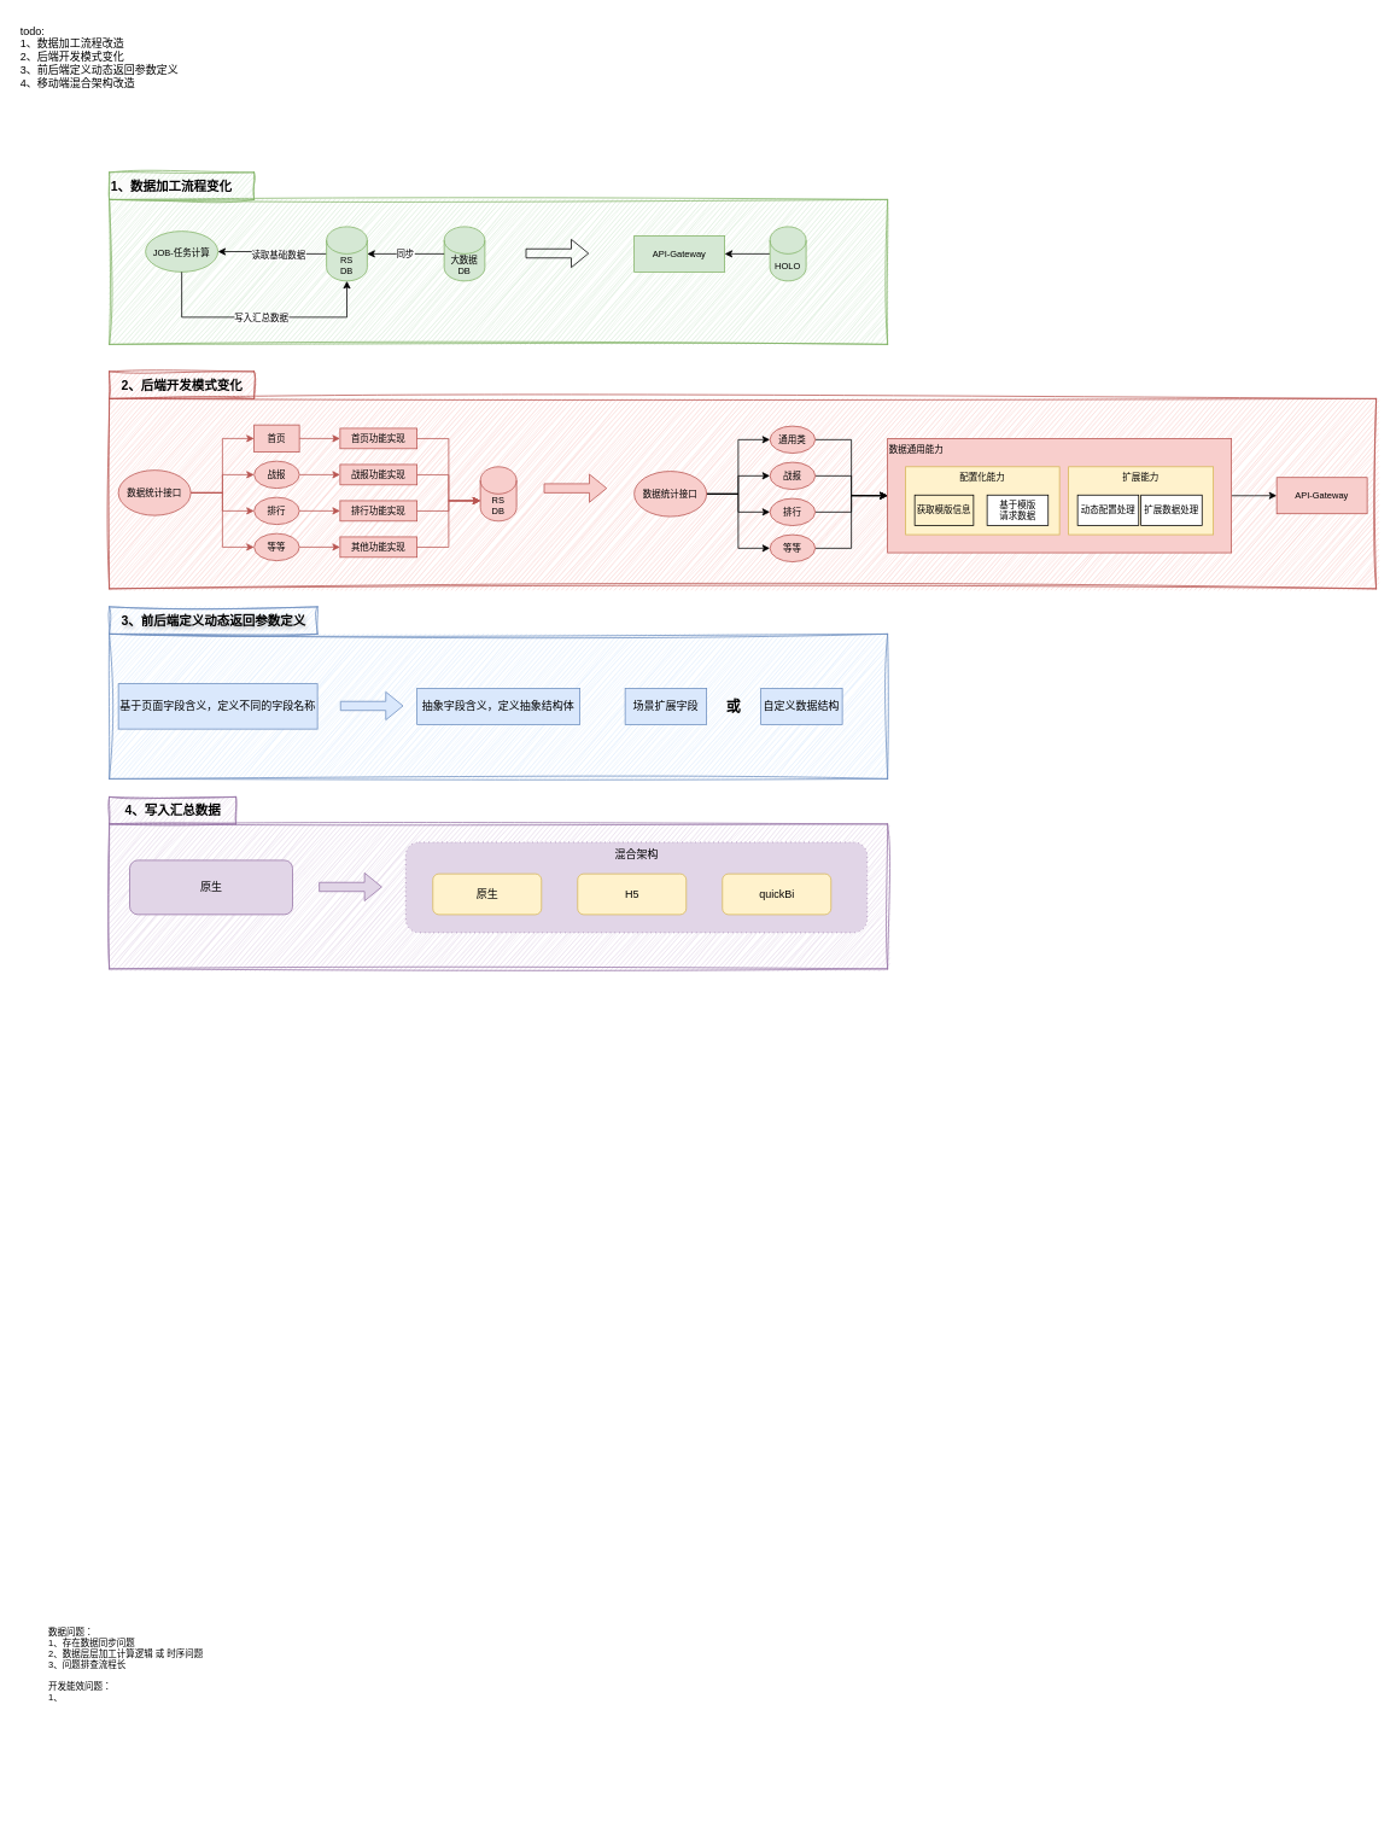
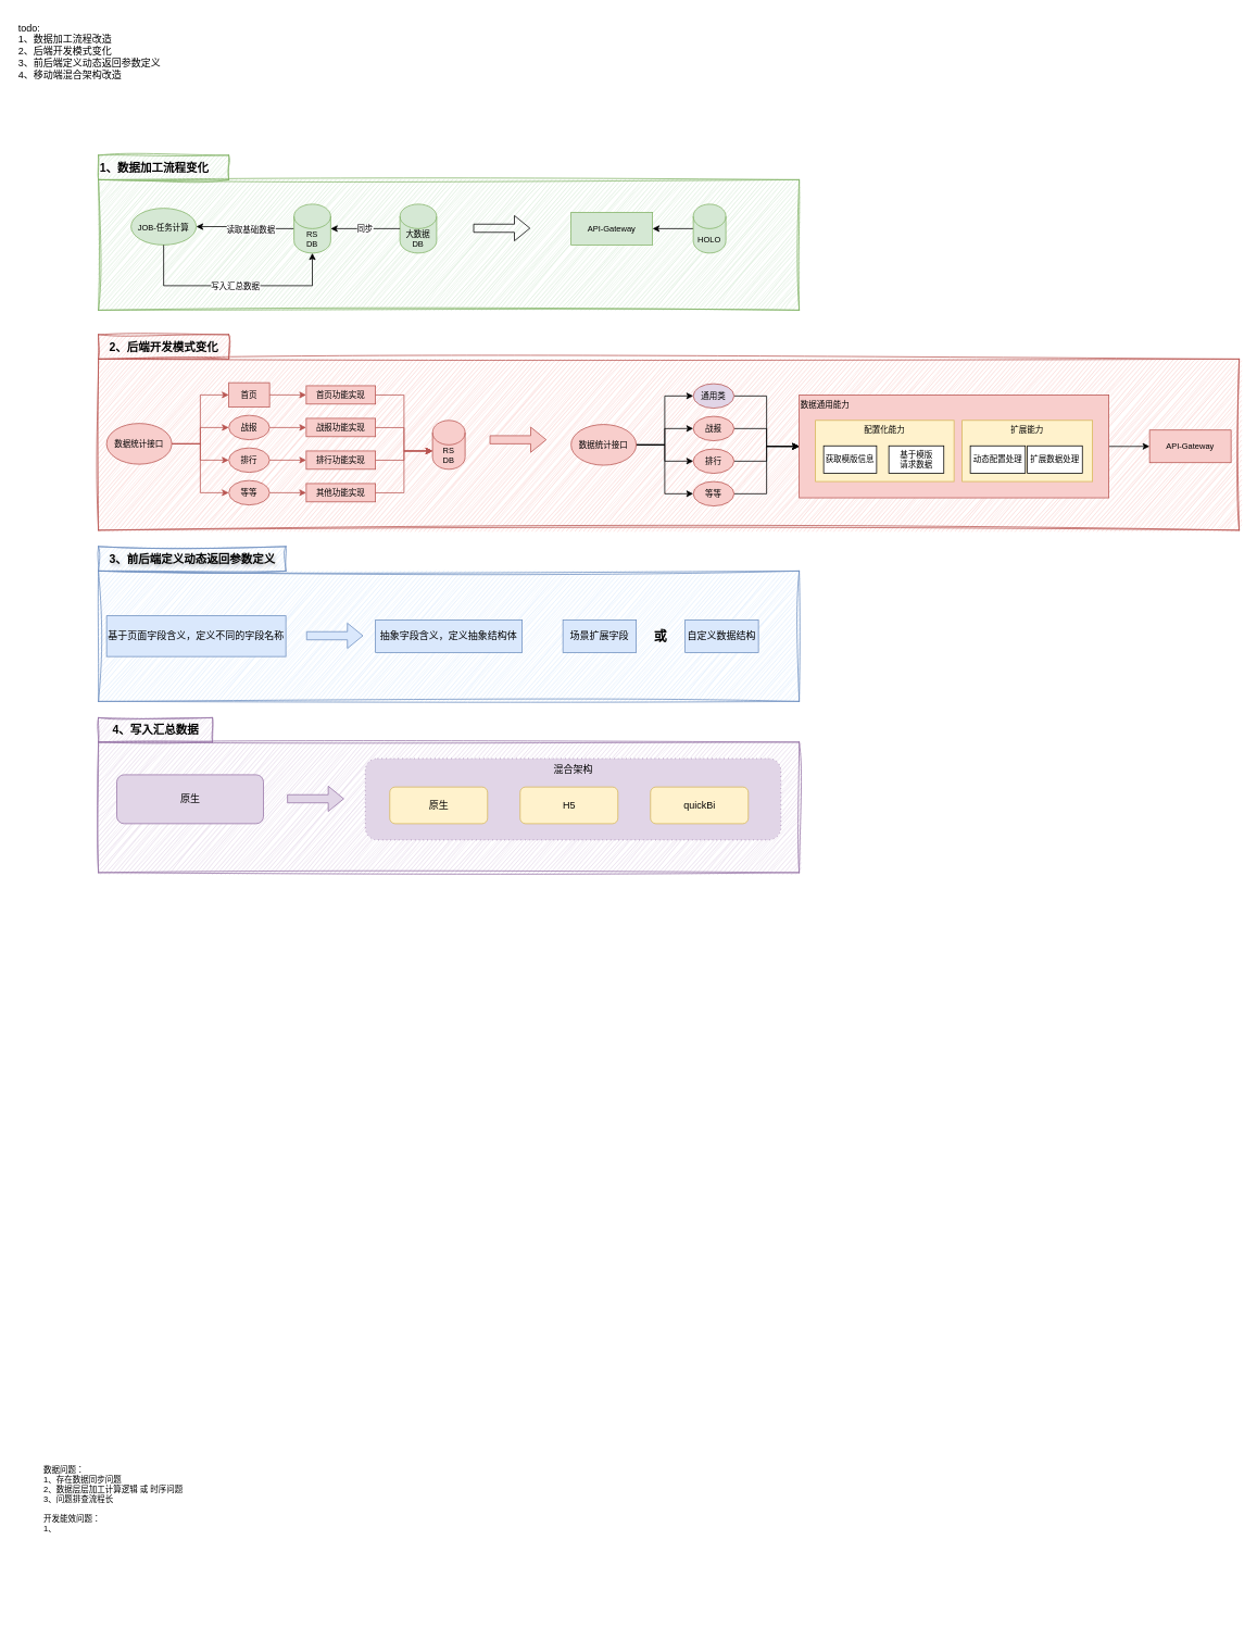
- <mxCell id="46" value="通用类" style="ellipse;whiteSpace=wrap;html=1;fontSize=10;fillColor=#f8cecc;strokeColor=#b85450;" parent="1" vertex="1"><mxGeometry x="850" y="470.25" width="50" height="30" as="geometry" /></mxCell>
+ <mxCell id="46" value="通用类" style="ellipse;whiteSpace=wrap;html=1;fontSize=10;fillColor=#e1d5e7;strokeColor=#b85450;" parent="1" vertex="1"><mxGeometry x="850" y="470.25" width="50" height="30" as="geometry" /></mxCell>
- <mxCell id="57" value="获取模版信息" style="rounded=0;whiteSpace=wrap;html=1;fontSize=10;fillColor=#fff2cc;" parent="1" vertex="1"><mxGeometry x="1010" y="546.5" width="65" height="33.75" as="geometry" /></mxCell>
+ <mxCell id="57" value="获取模版信息" style="rounded=0;whiteSpace=wrap;html=1;fontSize=10;" parent="1" vertex="1"><mxGeometry x="1010" y="546.5" width="65" height="33.75" as="geometry" /></mxCell>
